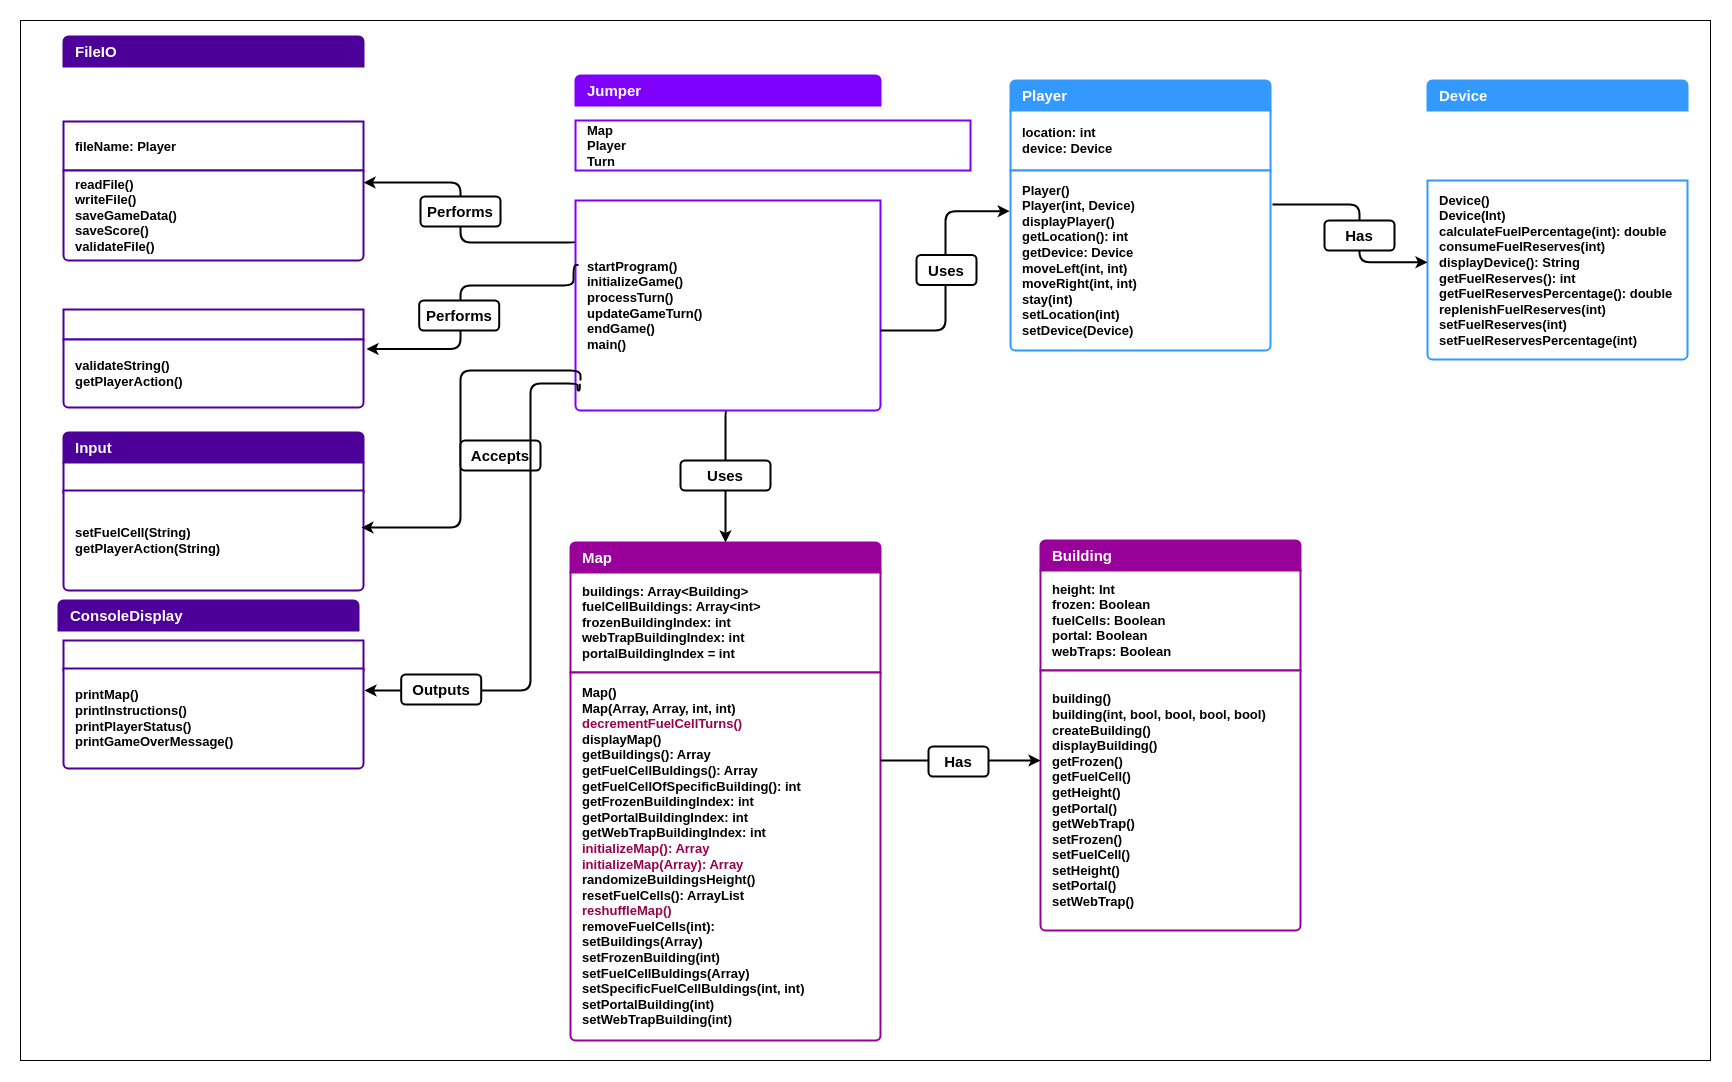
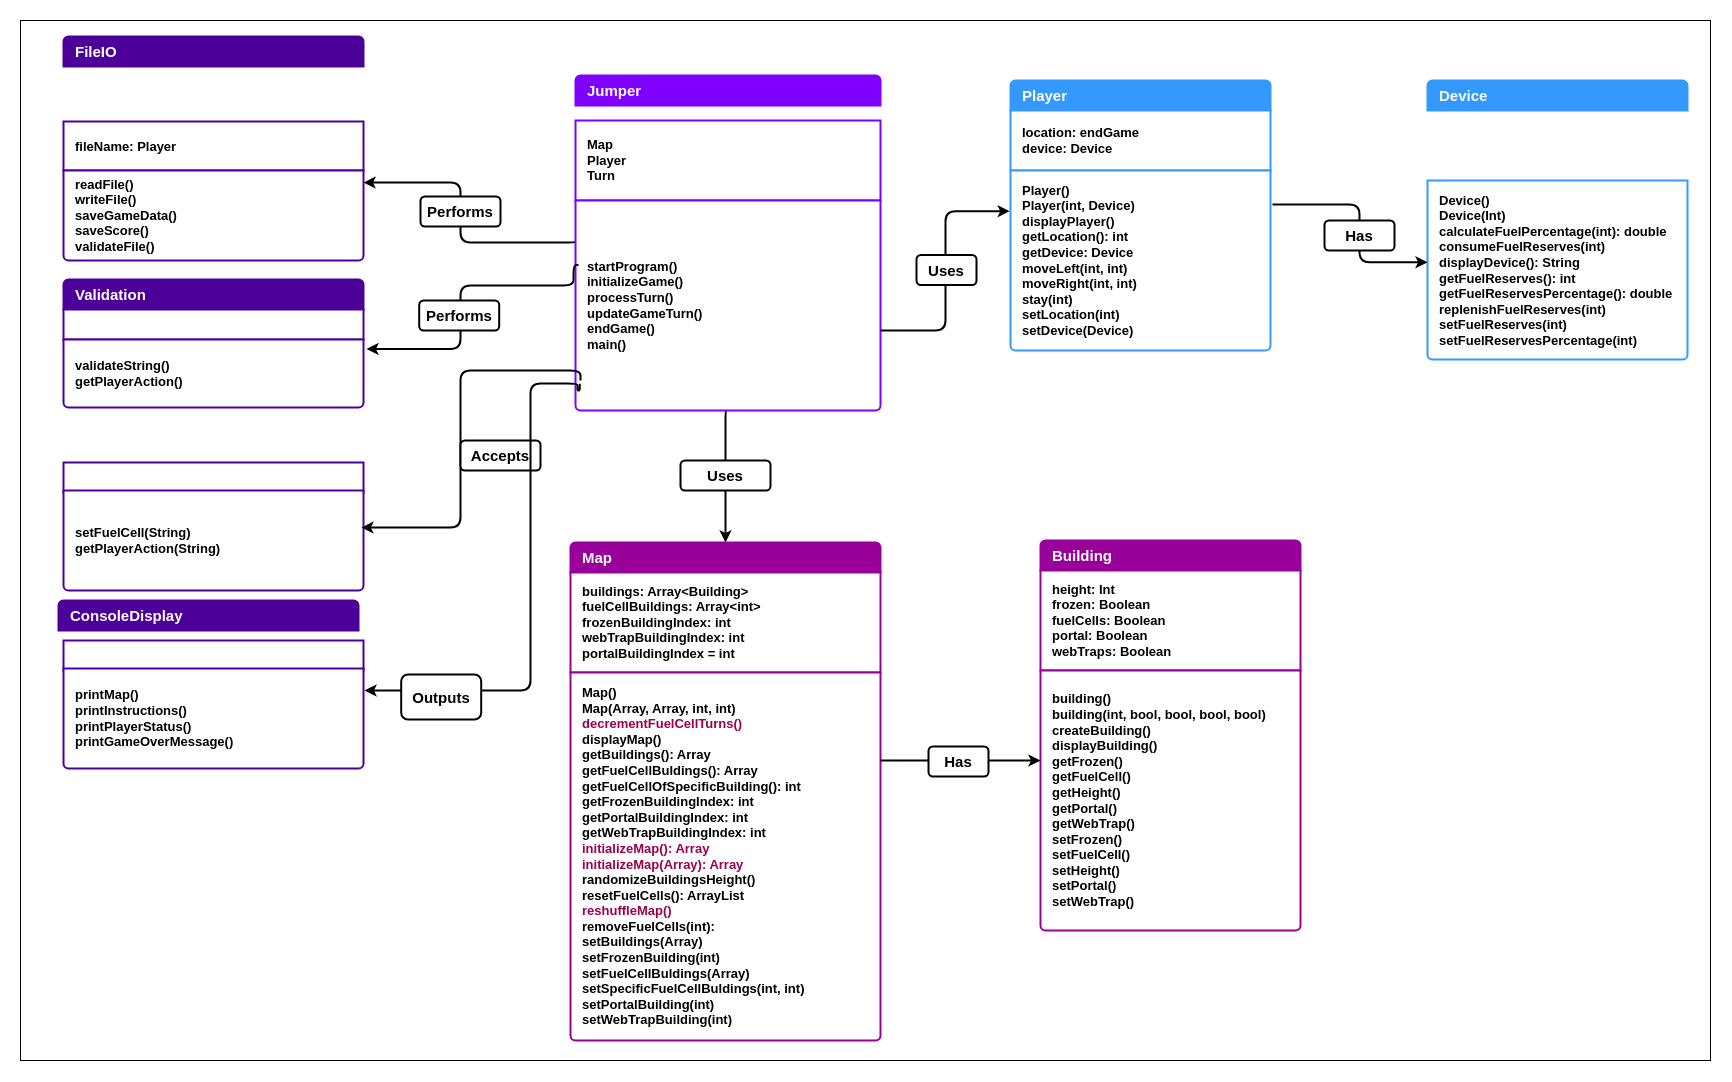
- <mxCell id="27" value="&lt;div&gt;location: int&lt;/div&gt;&lt;div&gt;device: Device&lt;/div&gt;" style="text;strokeColor=#3399ff;fillColor=#FFFFFF;align=left;verticalAlign=middle;spacingLeft=10;spacingRight=10;overflow=hidden;points=[[0,0.5],[1,0.5]];portConstraint=eastwest;rotatable=0;whiteSpace=wrap;html=1;rSize=5;fontColor=#000000;strokeWidth=2;labelPadding=0;labelBorderColor=none;fontSize=13;fontStyle=1;shadow=0;perimeterSpacing=0;swimlaneLine=0;" parent="25" vertex="1"><mxGeometry y="30" width="260" height="60" as="geometry" /></mxCell>
+ <mxCell id="27" value="&lt;div&gt;location: endGame&lt;/div&gt;&lt;div&gt;device: Device&lt;/div&gt;" style="text;strokeColor=#3399ff;fillColor=#FFFFFF;align=left;verticalAlign=middle;spacingLeft=10;spacingRight=10;overflow=hidden;points=[[0,0.5],[1,0.5]];portConstraint=eastwest;rotatable=0;whiteSpace=wrap;html=1;rSize=5;fontColor=#000000;strokeWidth=2;labelPadding=0;labelBorderColor=none;fontSize=13;fontStyle=1;shadow=0;perimeterSpacing=0;swimlaneLine=0;" parent="25" vertex="1"><mxGeometry y="30" width="260" height="60" as="geometry" /></mxCell>
- <mxCell id="6" value="Map&lt;div&gt;Player&lt;/div&gt;&lt;div&gt;Turn&lt;/div&gt;" style="text;strokeColor=#7F00FF;fillColor=#FFFFFF;align=left;verticalAlign=middle;spacingLeft=10;spacingRight=10;overflow=hidden;points=[[0,0.5],[1,0.5]];portConstraint=eastwest;rotatable=0;whiteSpace=wrap;html=1;rSize=5;fontColor=#000000;strokeWidth=2;labelPadding=0;labelBorderColor=none;fontSize=13;fontStyle=1;shadow=0;perimeterSpacing=0;swimlaneLine=0;container=0;" parent="1" vertex="1"><mxGeometry x="575" y="120" width="395" height="50" as="geometry" /></mxCell>
+ <mxCell id="6" value="Map&lt;div&gt;Player&lt;/div&gt;&lt;div&gt;Turn&lt;/div&gt;" style="text;strokeColor=#7F00FF;fillColor=#FFFFFF;align=left;verticalAlign=middle;spacingLeft=10;spacingRight=10;overflow=hidden;points=[[0,0.5],[1,0.5]];portConstraint=eastwest;rotatable=0;whiteSpace=wrap;html=1;rSize=5;fontColor=#000000;strokeWidth=2;labelPadding=0;labelBorderColor=none;fontSize=13;fontStyle=1;shadow=0;perimeterSpacing=0;swimlaneLine=0;container=0;" parent="1" vertex="1"><mxGeometry x="575" y="120" width="305" height="80" as="geometry" /></mxCell>
+ <mxCell id="8" value="Validation" style="text;strokeColor=#4C0099;fillColor=#4C0099;align=left;verticalAlign=middle;spacingLeft=10;spacingRight=10;overflow=hidden;points=[[0,0.5],[1,0.5]];portConstraint=eastwest;rotatable=0;whiteSpace=wrap;html=1;shape=mxgraph.bootstrap.topButton;rSize=5;fontColor=#ffffff;labelBackgroundColor=none;fontSize=15;fontStyle=1;fontFamily=Helvetica;strokeWidth=2;labelPadding=0;labelBorderColor=none;shadow=0;perimeterSpacing=0;swimlaneLine=0;container=0;" parent="1" vertex="1"><mxGeometry x="63" y="279" width="300" height="30" as="geometry" /></mxCell>
- <mxCell id="11" value="Input" style="text;strokeColor=#4C0099;fillColor=#4C0099;align=left;verticalAlign=middle;spacingLeft=10;spacingRight=10;overflow=hidden;points=[[0,0.5],[1,0.5]];portConstraint=eastwest;rotatable=0;whiteSpace=wrap;html=1;shape=mxgraph.bootstrap.topButton;rSize=5;fontColor=#ffffff;labelBackgroundColor=none;fontSize=15;fontStyle=1;fontFamily=Helvetica;strokeWidth=2;labelPadding=0;labelBorderColor=none;shadow=0;perimeterSpacing=0;swimlaneLine=0;container=0;" parent="1" vertex="1"><mxGeometry x="63" y="432" width="300" height="30" as="geometry" /></mxCell>
- <mxCell id="39" value="Outputs" style="text;strokeColor=default;fillColor=default;align=center;verticalAlign=middle;whiteSpace=wrap;rounded=1;fontSize=15;strokeWidth=2;fontStyle=1;labelBackgroundColor=default;gradientColor=none;imageHeight=22;" parent="1" vertex="1"><mxGeometry x="400.7" y="674" width="80" height="30" as="geometry" /></mxCell>
+ <mxCell id="39" value="Outputs" style="text;strokeColor=default;fillColor=default;align=center;verticalAlign=middle;whiteSpace=wrap;rounded=1;fontSize=15;strokeWidth=2;fontStyle=1;labelBackgroundColor=default;gradientColor=none;imageHeight=22;" parent="1" vertex="1"><mxGeometry x="400.7" y="674" width="80" height="45" as="geometry" /></mxCell>
